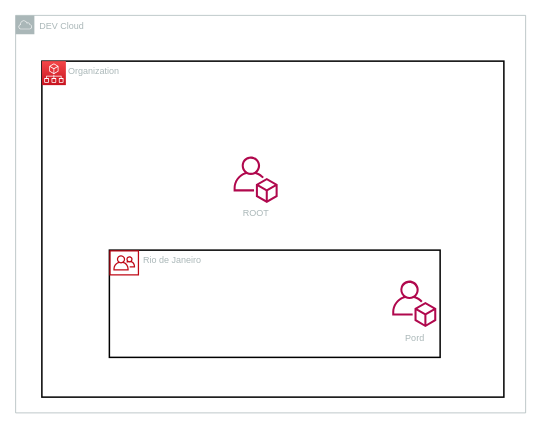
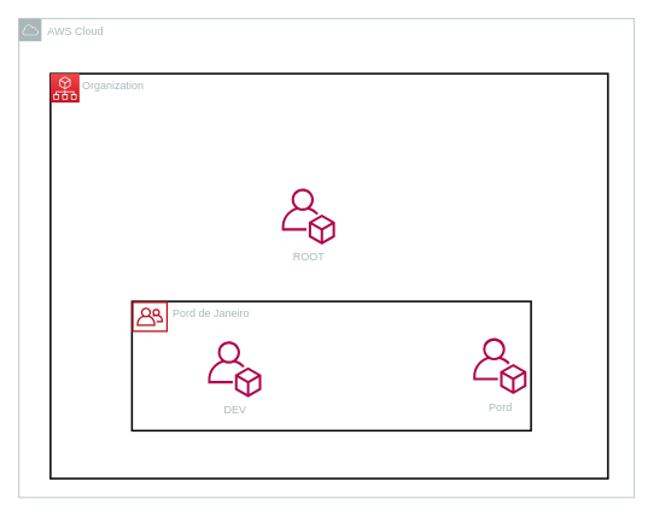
- <mxCell id="2" value="DEV Cloud" style="sketch=0;outlineConnect=0;gradientColor=none;html=1;whiteSpace=wrap;fontSize=12;fontStyle=0;shape=mxgraph.aws4.group;grIcon=mxgraph.aws4.group_aws_cloud;strokeColor=#AAB7B8;fillColor=none;verticalAlign=top;align=left;spacingLeft=30;fontColor=#AAB7B8;dashed=0;" parent="1" vertex="1"><mxGeometry x="20" y="20" width="680" height="530" as="geometry" /></mxCell>
+ <mxCell id="2" value="AWS Cloud" style="sketch=0;outlineConnect=0;gradientColor=none;html=1;whiteSpace=wrap;fontSize=12;fontStyle=0;shape=mxgraph.aws4.group;grIcon=mxgraph.aws4.group_aws_cloud;strokeColor=#AAB7B8;fillColor=none;verticalAlign=top;align=left;spacingLeft=30;fontColor=#AAB7B8;dashed=0;" parent="1" vertex="1"><mxGeometry x="20" y="20" width="680" height="530" as="geometry" /></mxCell>
- <mxCell id="5" value="             Rio de Janeiro" style="rounded=1;arcSize=0;dashed=0;fillColor=none;gradientColor=none;strokeWidth=2;verticalAlign=top;align=left;fontColor=#AAB7B8;" vertex="1" parent="1"><mxGeometry x="145" y="333" width="441" height="143" as="geometry" /></mxCell>
+ <mxCell id="5" value="             Pord de Janeiro" style="rounded=1;arcSize=0;dashed=0;fillColor=none;gradientColor=none;strokeWidth=2;verticalAlign=top;align=left;fontColor=#AAB7B8;" vertex="1" parent="1"><mxGeometry x="145" y="333" width="441" height="143" as="geometry" /></mxCell>
+ <mxCell id="7" value="&lt;font color=&quot;#aab7b8&quot;&gt;DEV&lt;/font&gt;" style="sketch=0;outlineConnect=0;fontColor=#232F3E;gradientColor=none;fillColor=#B0084D;strokeColor=none;dashed=0;verticalLabelPosition=bottom;verticalAlign=top;align=center;html=1;fontSize=12;fontStyle=0;aspect=fixed;pointerEvents=1;shape=mxgraph.aws4.organizations_account;" vertex="1" parent="1"><mxGeometry x="229" y="377" width="59" height="62.19" as="geometry" /></mxCell>
